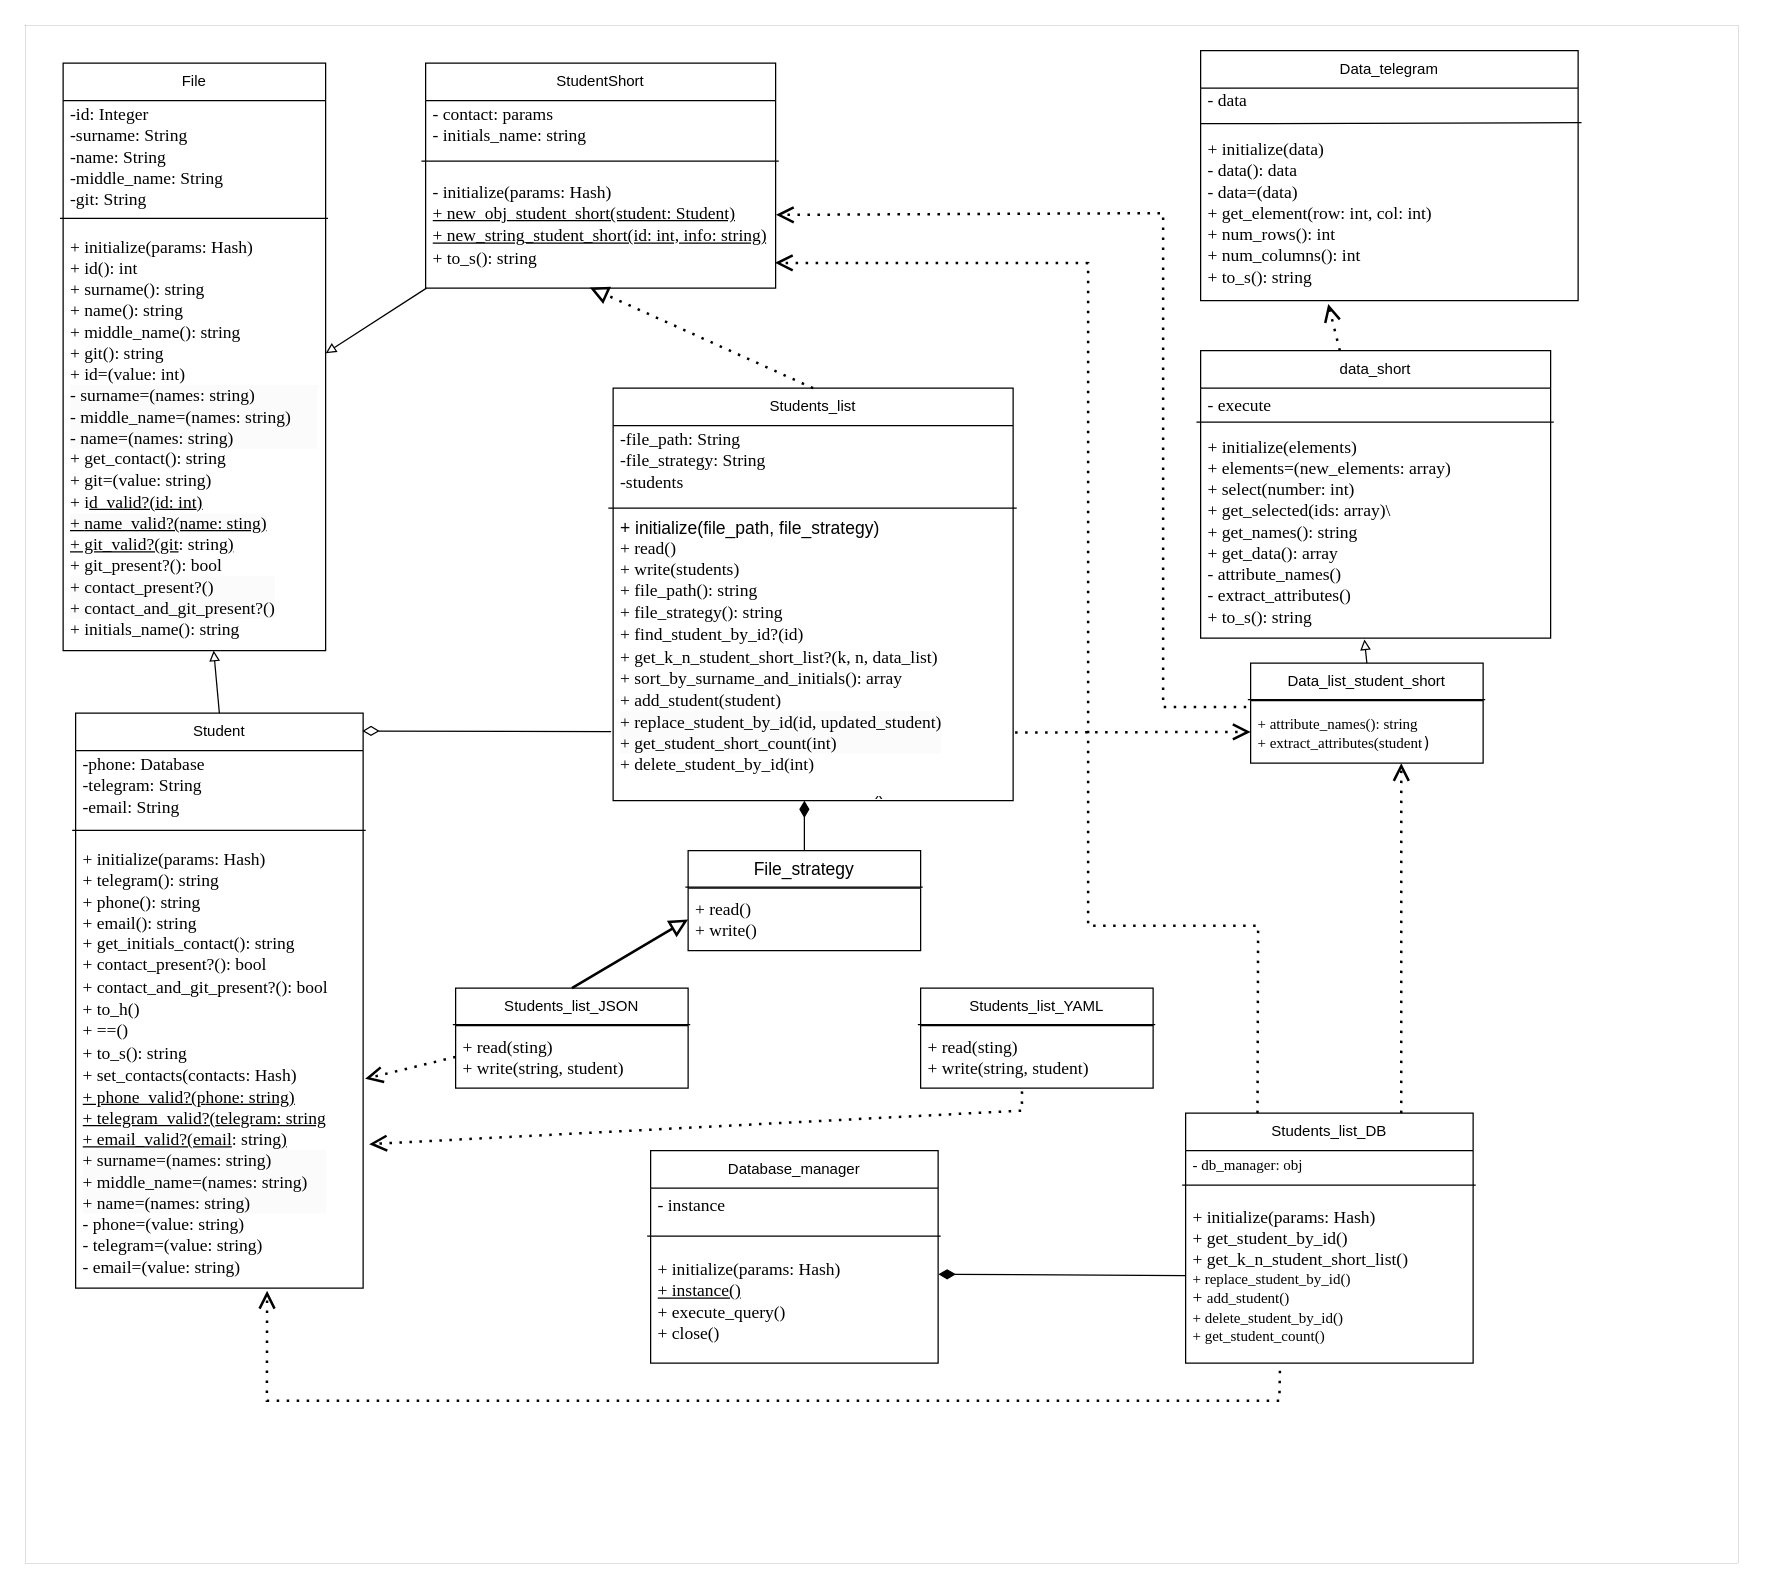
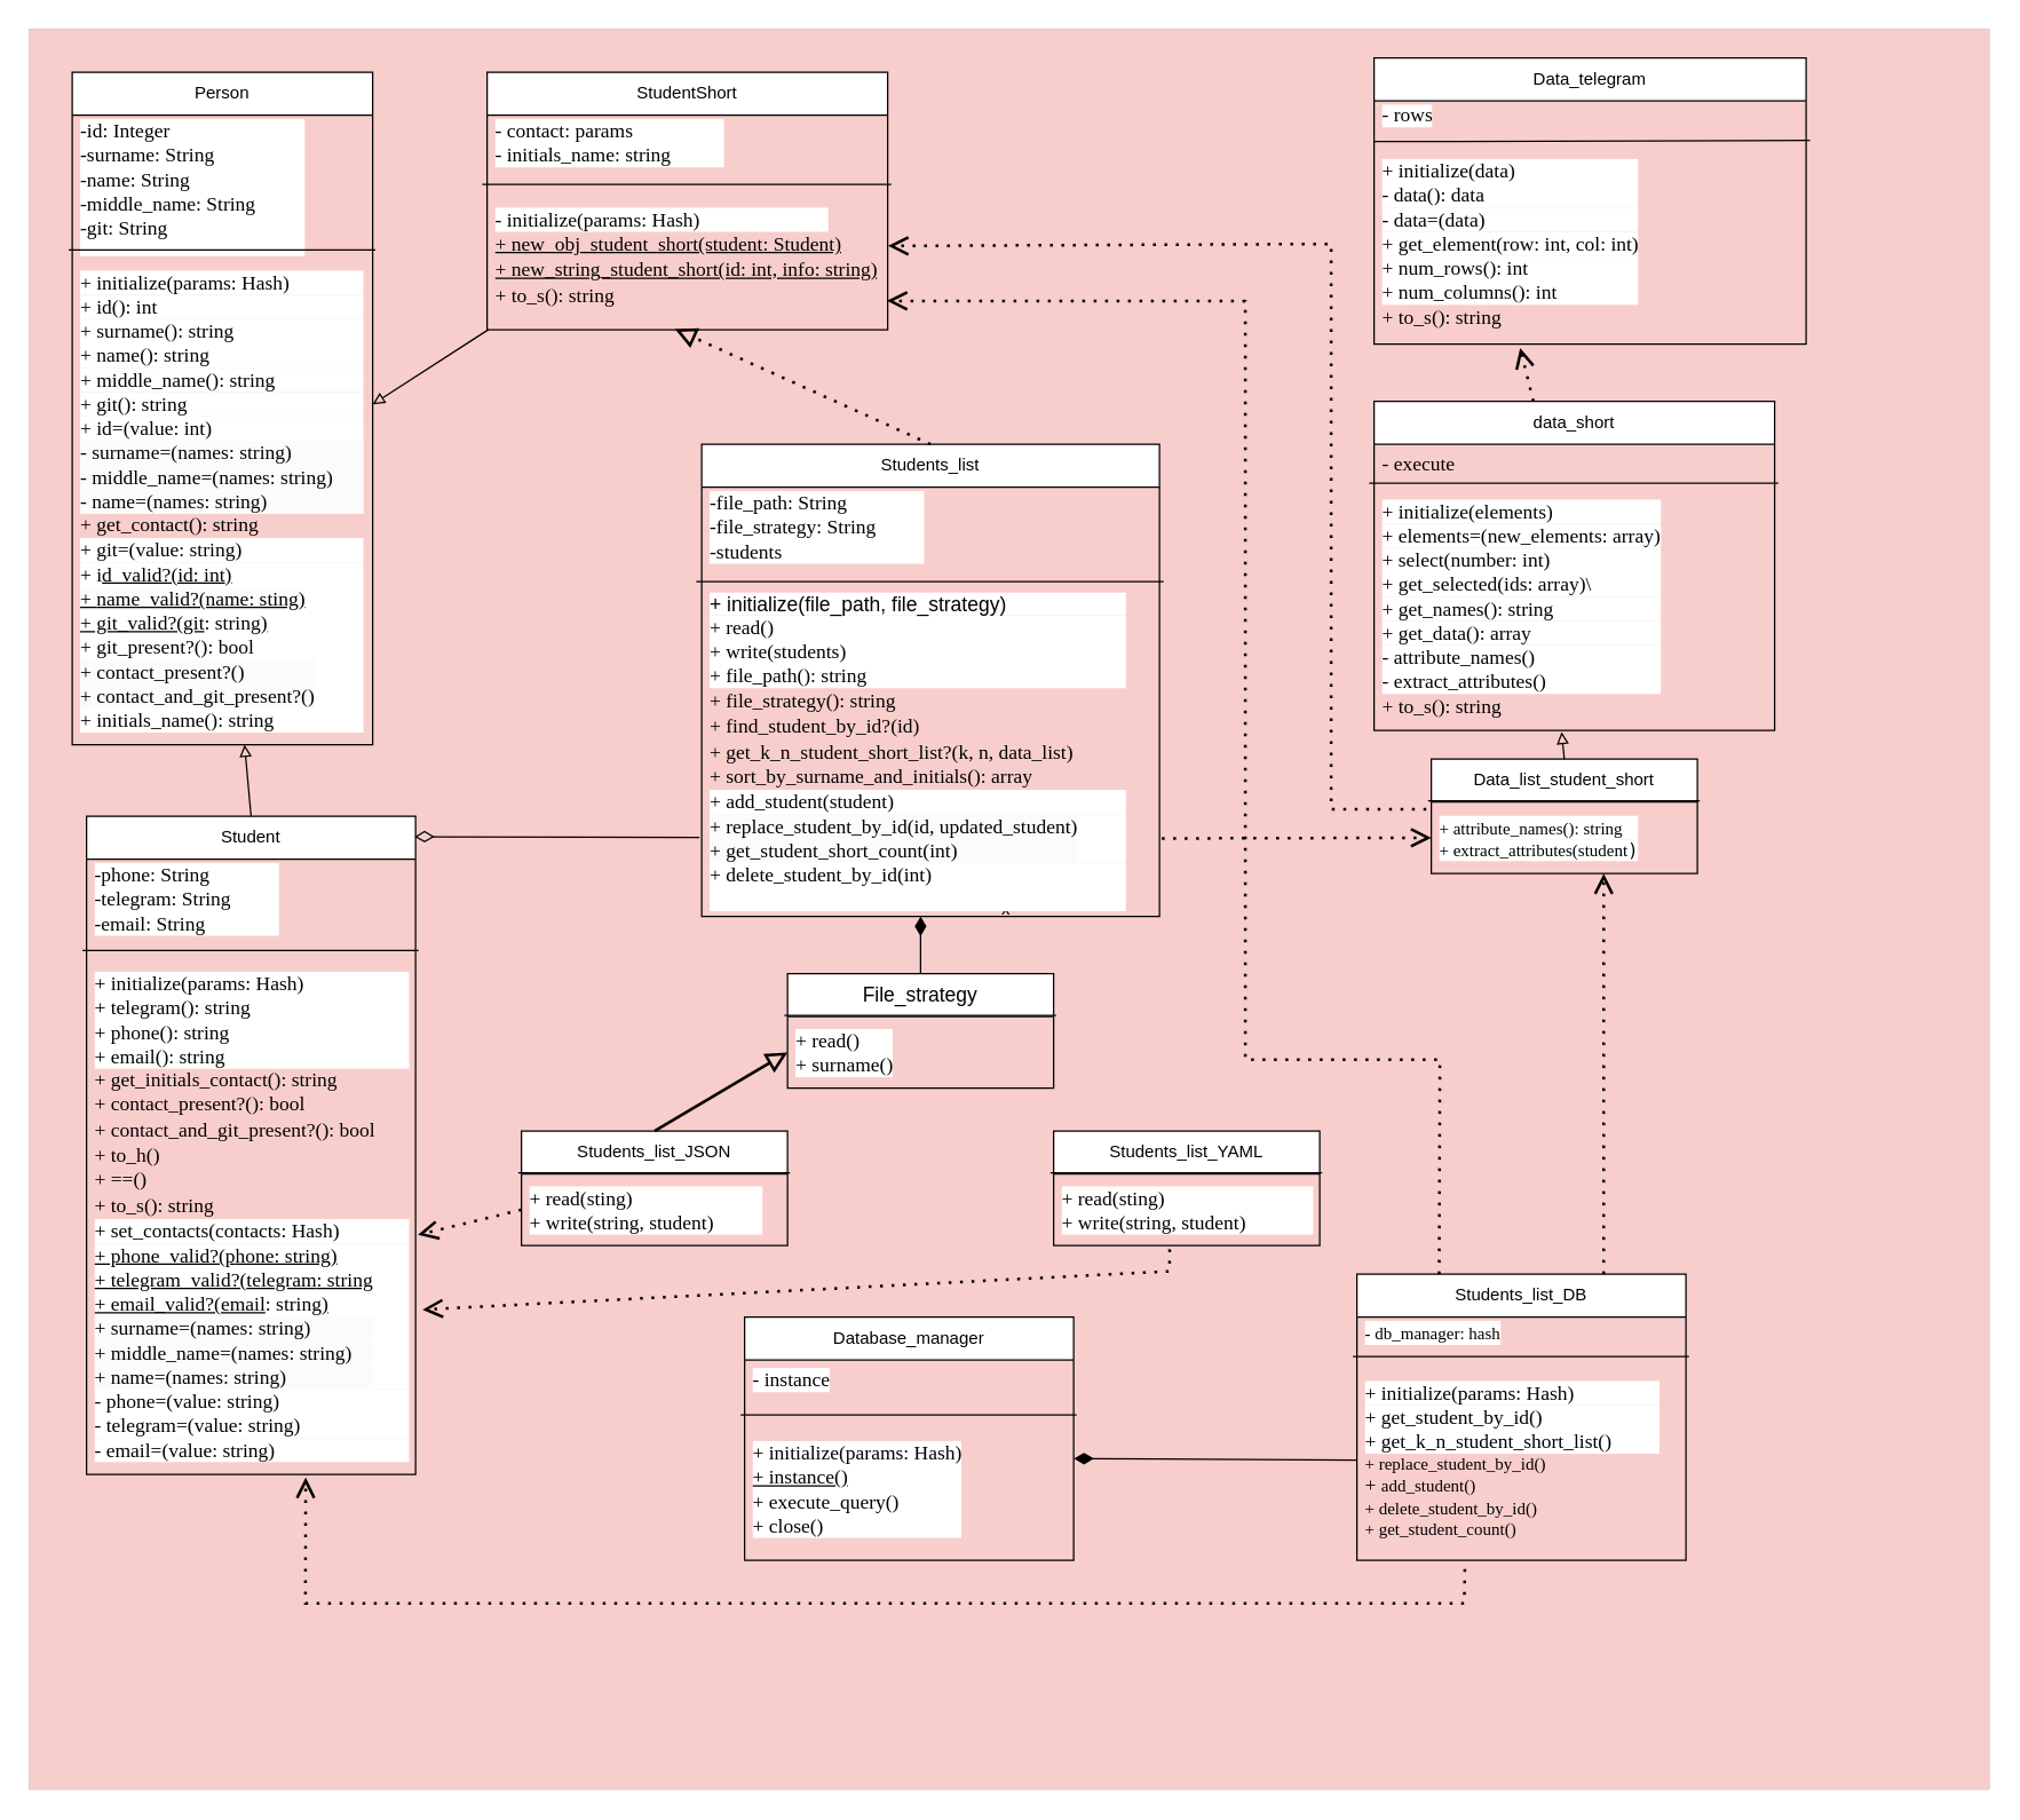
- <mxCell id="3" value="File" style="swimlane;fontStyle=0;childLayout=stackLayout;horizontal=1;startSize=30;horizontalStack=0;resizeParent=1;resizeParentMax=0;resizeLast=0;collapsible=1;marginBottom=0;whiteSpace=wrap;html=1;" parent="1" vertex="1"><mxGeometry x="50" y="50" width="210" height="470" as="geometry"><mxRectangle x="905" y="350" width="110" height="30" as="alternateBounds" /></mxGeometry></mxCell>
+ <mxCell id="3" value="Person" style="swimlane;fontStyle=0;childLayout=stackLayout;horizontal=1;startSize=30;horizontalStack=0;resizeParent=1;resizeParentMax=0;resizeLast=0;collapsible=1;marginBottom=0;whiteSpace=wrap;html=1;" parent="1" vertex="1"><mxGeometry x="50" y="50" width="210" height="470" as="geometry"><mxRectangle x="905" y="350" width="110" height="30" as="alternateBounds" /></mxGeometry></mxCell>
- <mxCell id="22" value="&lt;pre style=&quot;margin-top: 0cm; margin-right: 25.5pt; margin-left: 0cm; text-align: justify; line-height: normal; vertical-align: baseline;&quot;&gt;&lt;pre style=&quot;margin: 0cm 25.5pt 0cm 0cm; line-height: normal; background: white; vertical-align: baseline;&quot;&gt;&lt;font style=&quot;font-size: 14px;&quot; face=&quot;Times New Roman&quot;&gt;- data&lt;/font&gt;&lt;/pre&gt;&lt;/pre&gt;" style="text;strokeColor=none;fillColor=none;align=left;verticalAlign=middle;spacingLeft=4;spacingRight=4;overflow=hidden;points=[[0,0.5],[1,0.5]];portConstraint=eastwest;rotatable=0;whiteSpace=wrap;html=1;" parent="21" vertex="1"><mxGeometry y="30" width="302" height="30" as="geometry" /></mxCell>
+ <mxCell id="22" value="&lt;pre style=&quot;margin-top: 0cm; margin-right: 25.5pt; margin-left: 0cm; text-align: justify; line-height: normal; vertical-align: baseline;&quot;&gt;&lt;pre style=&quot;margin: 0cm 25.5pt 0cm 0cm; line-height: normal; background: white; vertical-align: baseline;&quot;&gt;&lt;font style=&quot;font-size: 14px;&quot; face=&quot;Times New Roman&quot;&gt;- rows&lt;/font&gt;&lt;/pre&gt;&lt;/pre&gt;" style="text;strokeColor=none;fillColor=none;align=left;verticalAlign=middle;spacingLeft=4;spacingRight=4;overflow=hidden;points=[[0,0.5],[1,0.5]];portConstraint=eastwest;rotatable=0;whiteSpace=wrap;html=1;" parent="21" vertex="1"><mxGeometry y="30" width="302" height="30" as="geometry" /></mxCell>
- <mxCell id="8" value="&lt;pre style=&quot;margin-top: 0cm; margin-right: 25.5pt; margin-left: 0cm; text-align: justify; line-height: normal; vertical-align: baseline; font-size: 14px;&quot;&gt;&lt;pre style=&quot;margin: 0cm 25.5pt 0cm 0cm; line-height: normal; background: white; vertical-align: baseline;&quot;&gt;&lt;span style=&quot;font-family: &amp;quot;Times New Roman&amp;quot;; white-space: normal;&quot;&gt;-phone: &lt;/span&gt;&lt;span style=&quot;font-family: &amp;quot;Times New Roman&amp;quot;; white-space: normal; border-color: var(--border-color);&quot; lang=&quot;EN-US&quot;&gt;Database&lt;/span&gt;&lt;br&gt;&lt;/pre&gt;&lt;pre style=&quot;margin: 0cm 25.5pt 0cm 0cm; line-height: normal; background: white; vertical-align: baseline;&quot;&gt;&lt;pre style=&quot;border-color: var(--border-color); margin: 0cm 25.5pt 0cm 0cm; line-height: normal; background-image: initial; background-position: initial; background-size: initial; background-repeat: initial; background-attachment: initial; background-origin: initial; background-clip: initial; vertical-align: baseline;&quot;&gt;&lt;font style=&quot;border-color: var(--border-color);&quot; face=&quot;Times New Roman&quot;&gt;&lt;span style=&quot;border-color: var(--border-color);&quot; lang=&quot;EN-US&quot;&gt;-telegram: &lt;/span&gt;&lt;span style=&quot;border-color: var(--border-color);&quot; lang=&quot;EN-US&quot;&gt;String&lt;/span&gt;&lt;br style=&quot;border-color: var(--border-color);&quot;&gt;&lt;span style=&quot;border-color: var(--border-color);&quot; lang=&quot;EN-US&quot;&gt;-email: &lt;/span&gt;&lt;span style=&quot;border-color: var(--border-color);&quot; lang=&quot;EN-US&quot;&gt;String&lt;/span&gt;&lt;/font&gt;&lt;/pre&gt;&lt;/pre&gt;&lt;/pre&gt;" style="text;strokeColor=none;fillColor=none;align=left;verticalAlign=middle;spacingLeft=4;spacingRight=4;overflow=hidden;points=[[0,0.5],[1,0.5]];portConstraint=eastwest;rotatable=0;whiteSpace=wrap;html=1;" parent="7" vertex="1"><mxGeometry y="30" width="230" height="70" as="geometry" /></mxCell>
+ <mxCell id="8" value="&lt;pre style=&quot;margin-top: 0cm; margin-right: 25.5pt; margin-left: 0cm; text-align: justify; line-height: normal; vertical-align: baseline; font-size: 14px;&quot;&gt;&lt;pre style=&quot;margin: 0cm 25.5pt 0cm 0cm; line-height: normal; background: white; vertical-align: baseline;&quot;&gt;&lt;span style=&quot;font-family: &amp;quot;Times New Roman&amp;quot;; white-space: normal;&quot;&gt;-phone: &lt;/span&gt;&lt;span style=&quot;font-family: &amp;quot;Times New Roman&amp;quot;; white-space: normal; border-color: var(--border-color);&quot; lang=&quot;EN-US&quot;&gt;String&lt;/span&gt;&lt;br&gt;&lt;/pre&gt;&lt;pre style=&quot;margin: 0cm 25.5pt 0cm 0cm; line-height: normal; background: white; vertical-align: baseline;&quot;&gt;&lt;pre style=&quot;border-color: var(--border-color); margin: 0cm 25.5pt 0cm 0cm; line-height: normal; background-image: initial; background-position: initial; background-size: initial; background-repeat: initial; background-attachment: initial; background-origin: initial; background-clip: initial; vertical-align: baseline;&quot;&gt;&lt;font style=&quot;border-color: var(--border-color);&quot; face=&quot;Times New Roman&quot;&gt;&lt;span style=&quot;border-color: var(--border-color);&quot; lang=&quot;EN-US&quot;&gt;-telegram: &lt;/span&gt;&lt;span style=&quot;border-color: var(--border-color);&quot; lang=&quot;EN-US&quot;&gt;String&lt;/span&gt;&lt;br style=&quot;border-color: var(--border-color);&quot;&gt;&lt;span style=&quot;border-color: var(--border-color);&quot; lang=&quot;EN-US&quot;&gt;-email: &lt;/span&gt;&lt;span style=&quot;border-color: var(--border-color);&quot; lang=&quot;EN-US&quot;&gt;String&lt;/span&gt;&lt;/font&gt;&lt;/pre&gt;&lt;/pre&gt;&lt;/pre&gt;" style="text;strokeColor=none;fillColor=none;align=left;verticalAlign=middle;spacingLeft=4;spacingRight=4;overflow=hidden;points=[[0,0.5],[1,0.5]];portConstraint=eastwest;rotatable=0;whiteSpace=wrap;html=1;" parent="7" vertex="1"><mxGeometry y="30" width="230" height="70" as="geometry" /></mxCell>
- <mxCell id="2" value="x`" style="rounded=0;whiteSpace=wrap;html=1;strokeWidth=0;" parent="1" vertex="1"><mxGeometry x="20" y="20" width="1370" height="1230" as="geometry" /></mxCell>
+ <mxCell id="2" value="x`" style="rounded=0;whiteSpace=wrap;html=1;strokeWidth=0;fillColor=#f8cecc;" parent="1" vertex="1"><mxGeometry x="20" y="20" width="1370" height="1230" as="geometry" /></mxCell>
- <mxCell id="50" value="&lt;div style=&quot;text-align: justify; font-size: 14px;&quot;&gt;&lt;pre style=&quot;border-color: var(--border-color); margin: 0cm 25.5pt 0cm 0cm; line-height: normal; background: white; vertical-align: baseline;&quot;&gt;&lt;font face=&quot;Times New Roman&quot;&gt;+ &lt;/font&gt;&lt;font style=&quot;font-size: 14px;&quot; face=&quot;Times New Roman&quot;&gt;read()&lt;/font&gt;&lt;/pre&gt;&lt;pre style=&quot;border-color: var(--border-color); margin: 0cm 25.5pt 0cm 0cm; line-height: normal; background: white; vertical-align: baseline;&quot;&gt;&lt;font style=&quot;font-size: 14px;&quot; face=&quot;oRwK_O07nEQaWsV2ROC5&quot;&gt;&lt;font style=&quot;white-space: normal; font-size: 14px;&quot;&gt;+ write(&lt;/font&gt;&lt;span style=&quot;white-space: normal;&quot;&gt;)&lt;/span&gt;&lt;/font&gt;&lt;/pre&gt;&lt;/div&gt;" style="text;strokeColor=none;fillColor=none;align=left;verticalAlign=middle;spacingLeft=4;spacingRight=4;overflow=hidden;points=[[0,0.5],[1,0.5]];portConstraint=eastwest;rotatable=0;whiteSpace=wrap;html=1;" parent="48" vertex="1"><mxGeometry y="30" width="186" height="50" as="geometry" /></mxCell>
+ <mxCell id="50" value="&lt;div style=&quot;text-align: justify; font-size: 14px;&quot;&gt;&lt;pre style=&quot;border-color: var(--border-color); margin: 0cm 25.5pt 0cm 0cm; line-height: normal; background: white; vertical-align: baseline;&quot;&gt;&lt;font face=&quot;Times New Roman&quot;&gt;+ &lt;/font&gt;&lt;font style=&quot;font-size: 14px;&quot; face=&quot;Times New Roman&quot;&gt;read()&lt;/font&gt;&lt;/pre&gt;&lt;pre style=&quot;border-color: var(--border-color); margin: 0cm 25.5pt 0cm 0cm; line-height: normal; background: white; vertical-align: baseline;&quot;&gt;&lt;font style=&quot;font-size: 14px;&quot; face=&quot;oRwK_O07nEQaWsV2ROC5&quot;&gt;&lt;font style=&quot;white-space: normal; font-size: 14px;&quot;&gt;+ surname(&lt;/font&gt;&lt;span style=&quot;white-space: normal;&quot;&gt;)&lt;/span&gt;&lt;/font&gt;&lt;/pre&gt;&lt;/div&gt;" style="text;strokeColor=none;fillColor=none;align=left;verticalAlign=middle;spacingLeft=4;spacingRight=4;overflow=hidden;points=[[0,0.5],[1,0.5]];portConstraint=eastwest;rotatable=0;whiteSpace=wrap;html=1;" parent="48" vertex="1"><mxGeometry y="30" width="186" height="50" as="geometry" /></mxCell>
- <mxCell id="37" value="&lt;pre style=&quot;margin-top: 0cm; margin-right: 25.5pt; margin-left: 0cm; text-align: justify; line-height: normal; vertical-align: baseline;&quot;&gt;&lt;pre style=&quot;margin: 0cm 25.5pt 0cm 0cm; line-height: normal; background: white; vertical-align: baseline;&quot;&gt;&lt;font face=&quot;Times New Roman&quot;&gt;- db_manager: obj&lt;/font&gt;&lt;span style=&quot;font-size: 14px;&quot;&gt;&lt;br&gt;&lt;/span&gt;&lt;/pre&gt;&lt;/pre&gt;" style="text;strokeColor=none;fillColor=none;align=left;verticalAlign=middle;spacingLeft=4;spacingRight=4;overflow=hidden;points=[[0,0.5],[1,0.5]];portConstraint=eastwest;rotatable=0;whiteSpace=wrap;html=1;" parent="36" vertex="1"><mxGeometry y="30" width="230" height="30" as="geometry" /></mxCell>
+ <mxCell id="37" value="&lt;pre style=&quot;margin-top: 0cm; margin-right: 25.5pt; margin-left: 0cm; text-align: justify; line-height: normal; vertical-align: baseline;&quot;&gt;&lt;pre style=&quot;margin: 0cm 25.5pt 0cm 0cm; line-height: normal; background: white; vertical-align: baseline;&quot;&gt;&lt;font face=&quot;Times New Roman&quot;&gt;- db_manager: hash&lt;/font&gt;&lt;span style=&quot;font-size: 14px;&quot;&gt;&lt;br&gt;&lt;/span&gt;&lt;/pre&gt;&lt;/pre&gt;" style="text;strokeColor=none;fillColor=none;align=left;verticalAlign=middle;spacingLeft=4;spacingRight=4;overflow=hidden;points=[[0,0.5],[1,0.5]];portConstraint=eastwest;rotatable=0;whiteSpace=wrap;html=1;" parent="36" vertex="1"><mxGeometry y="30" width="230" height="30" as="geometry" /></mxCell>
